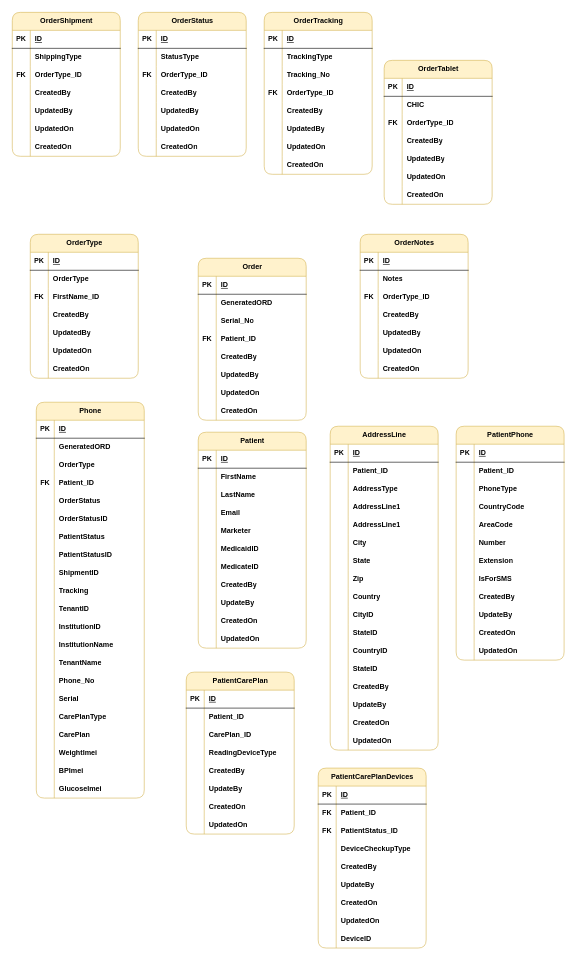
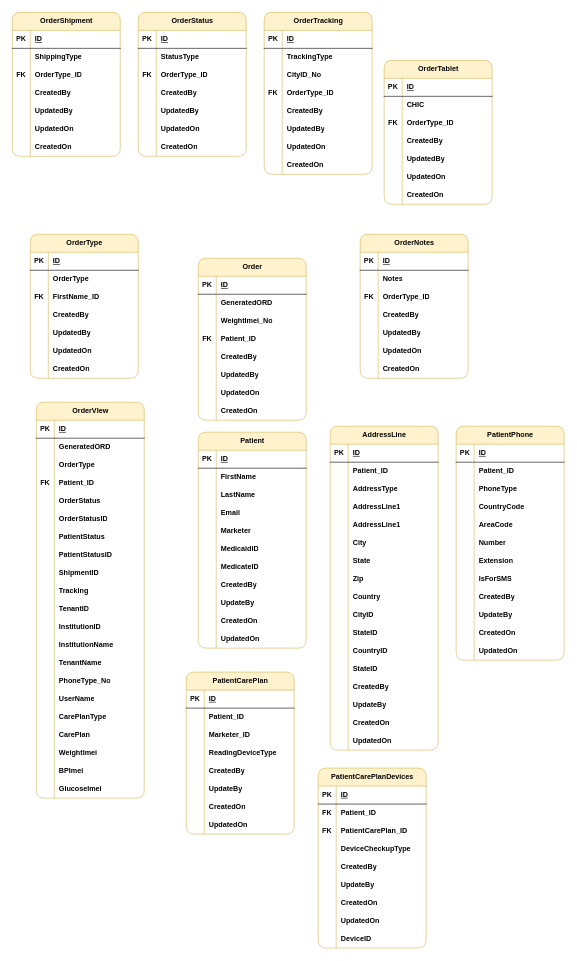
- <mxCell id="102" value="Tracking_No" style="shape=partialRectangle;connectable=0;fillColor=none;top=0;left=0;bottom=0;right=0;align=left;spacingLeft=6;overflow=hidden;whiteSpace=wrap;html=1;fontStyle=1" parent="100" vertex="1"><mxGeometry x="30" width="150" height="30" as="geometry"><mxRectangle width="150" height="30" as="alternateBounds" /></mxGeometry></mxCell>
+ <mxCell id="102" value="CityID_No" style="shape=partialRectangle;connectable=0;fillColor=none;top=0;left=0;bottom=0;right=0;align=left;spacingLeft=6;overflow=hidden;whiteSpace=wrap;html=1;fontStyle=1" parent="100" vertex="1"><mxGeometry x="30" width="150" height="30" as="geometry"><mxRectangle width="150" height="30" as="alternateBounds" /></mxGeometry></mxCell>
- <mxCell id="11" value="Serial_No" style="shape=partialRectangle;connectable=0;fillColor=none;top=0;left=0;bottom=0;right=0;align=left;spacingLeft=6;overflow=hidden;whiteSpace=wrap;html=1;fontStyle=1" parent="9" vertex="1"><mxGeometry x="30" width="150" height="30" as="geometry"><mxRectangle width="150" height="30" as="alternateBounds" /></mxGeometry></mxCell>
+ <mxCell id="11" value="WeightImei_No" style="shape=partialRectangle;connectable=0;fillColor=none;top=0;left=0;bottom=0;right=0;align=left;spacingLeft=6;overflow=hidden;whiteSpace=wrap;html=1;fontStyle=1" parent="9" vertex="1"><mxGeometry x="30" width="150" height="30" as="geometry"><mxRectangle width="150" height="30" as="alternateBounds" /></mxGeometry></mxCell>
- <mxCell id="162" value="Phone" style="shape=table;startSize=30;container=1;collapsible=1;childLayout=tableLayout;fixedRows=1;rowLines=0;fontStyle=1;align=center;resizeLast=1;html=1;rounded=1;swimlaneLine=1;shadow=0;fillColor=#fff2cc;strokeColor=#d6b656;" parent="1" vertex="1"><mxGeometry x="60" y="670" width="180" height="660" as="geometry" /></mxCell>
+ <mxCell id="162" value="OrderVIew" style="shape=table;startSize=30;container=1;collapsible=1;childLayout=tableLayout;fixedRows=1;rowLines=0;fontStyle=1;align=center;resizeLast=1;html=1;rounded=1;swimlaneLine=1;shadow=0;fillColor=#fff2cc;strokeColor=#d6b656;" parent="1" vertex="1"><mxGeometry x="60" y="670" width="180" height="660" as="geometry" /></mxCell>
- <mxCell id="207" value="Phone_No" style="shape=partialRectangle;connectable=0;fillColor=none;top=0;left=0;bottom=0;right=0;align=left;spacingLeft=6;overflow=hidden;whiteSpace=wrap;html=1;fontStyle=1" parent="205" vertex="1"><mxGeometry x="30" width="150" height="30" as="geometry"><mxRectangle width="150" height="30" as="alternateBounds" /></mxGeometry></mxCell>
+ <mxCell id="207" value="PhoneType_No" style="shape=partialRectangle;connectable=0;fillColor=none;top=0;left=0;bottom=0;right=0;align=left;spacingLeft=6;overflow=hidden;whiteSpace=wrap;html=1;fontStyle=1" parent="205" vertex="1"><mxGeometry x="30" width="150" height="30" as="geometry"><mxRectangle width="150" height="30" as="alternateBounds" /></mxGeometry></mxCell>
- <mxCell id="210" value="Serial" style="shape=partialRectangle;connectable=0;fillColor=none;top=0;left=0;bottom=0;right=0;align=left;spacingLeft=6;overflow=hidden;whiteSpace=wrap;html=1;fontStyle=1" parent="208" vertex="1"><mxGeometry x="30" width="150" height="30" as="geometry"><mxRectangle width="150" height="30" as="alternateBounds" /></mxGeometry></mxCell>
+ <mxCell id="210" value="UserName" style="shape=partialRectangle;connectable=0;fillColor=none;top=0;left=0;bottom=0;right=0;align=left;spacingLeft=6;overflow=hidden;whiteSpace=wrap;html=1;fontStyle=1" parent="208" vertex="1"><mxGeometry x="30" width="150" height="30" as="geometry"><mxRectangle width="150" height="30" as="alternateBounds" /></mxGeometry></mxCell>
- <mxCell id="358" value="CarePlan_ID" style="shape=partialRectangle;connectable=0;fillColor=none;top=0;left=0;bottom=0;right=0;align=left;spacingLeft=6;overflow=hidden;whiteSpace=wrap;html=1;fontStyle=1" parent="356" vertex="1"><mxGeometry x="30" width="150" height="30" as="geometry"><mxRectangle width="150" height="30" as="alternateBounds" /></mxGeometry></mxCell>
+ <mxCell id="358" value="Marketer_ID" style="shape=partialRectangle;connectable=0;fillColor=none;top=0;left=0;bottom=0;right=0;align=left;spacingLeft=6;overflow=hidden;whiteSpace=wrap;html=1;fontStyle=1" parent="356" vertex="1"><mxGeometry x="30" width="150" height="30" as="geometry"><mxRectangle width="150" height="30" as="alternateBounds" /></mxGeometry></mxCell>
- <mxCell id="383" value="PatientStatus_ID" style="shape=partialRectangle;connectable=0;fillColor=none;top=0;left=0;bottom=0;right=0;align=left;spacingLeft=6;overflow=hidden;whiteSpace=wrap;html=1;fontStyle=1" parent="381" vertex="1"><mxGeometry x="30" width="150" height="30" as="geometry"><mxRectangle width="150" height="30" as="alternateBounds" /></mxGeometry></mxCell>
+ <mxCell id="383" value="PatientCarePlan_ID" style="shape=partialRectangle;connectable=0;fillColor=none;top=0;left=0;bottom=0;right=0;align=left;spacingLeft=6;overflow=hidden;whiteSpace=wrap;html=1;fontStyle=1" parent="381" vertex="1"><mxGeometry x="30" width="150" height="30" as="geometry"><mxRectangle width="150" height="30" as="alternateBounds" /></mxGeometry></mxCell>
